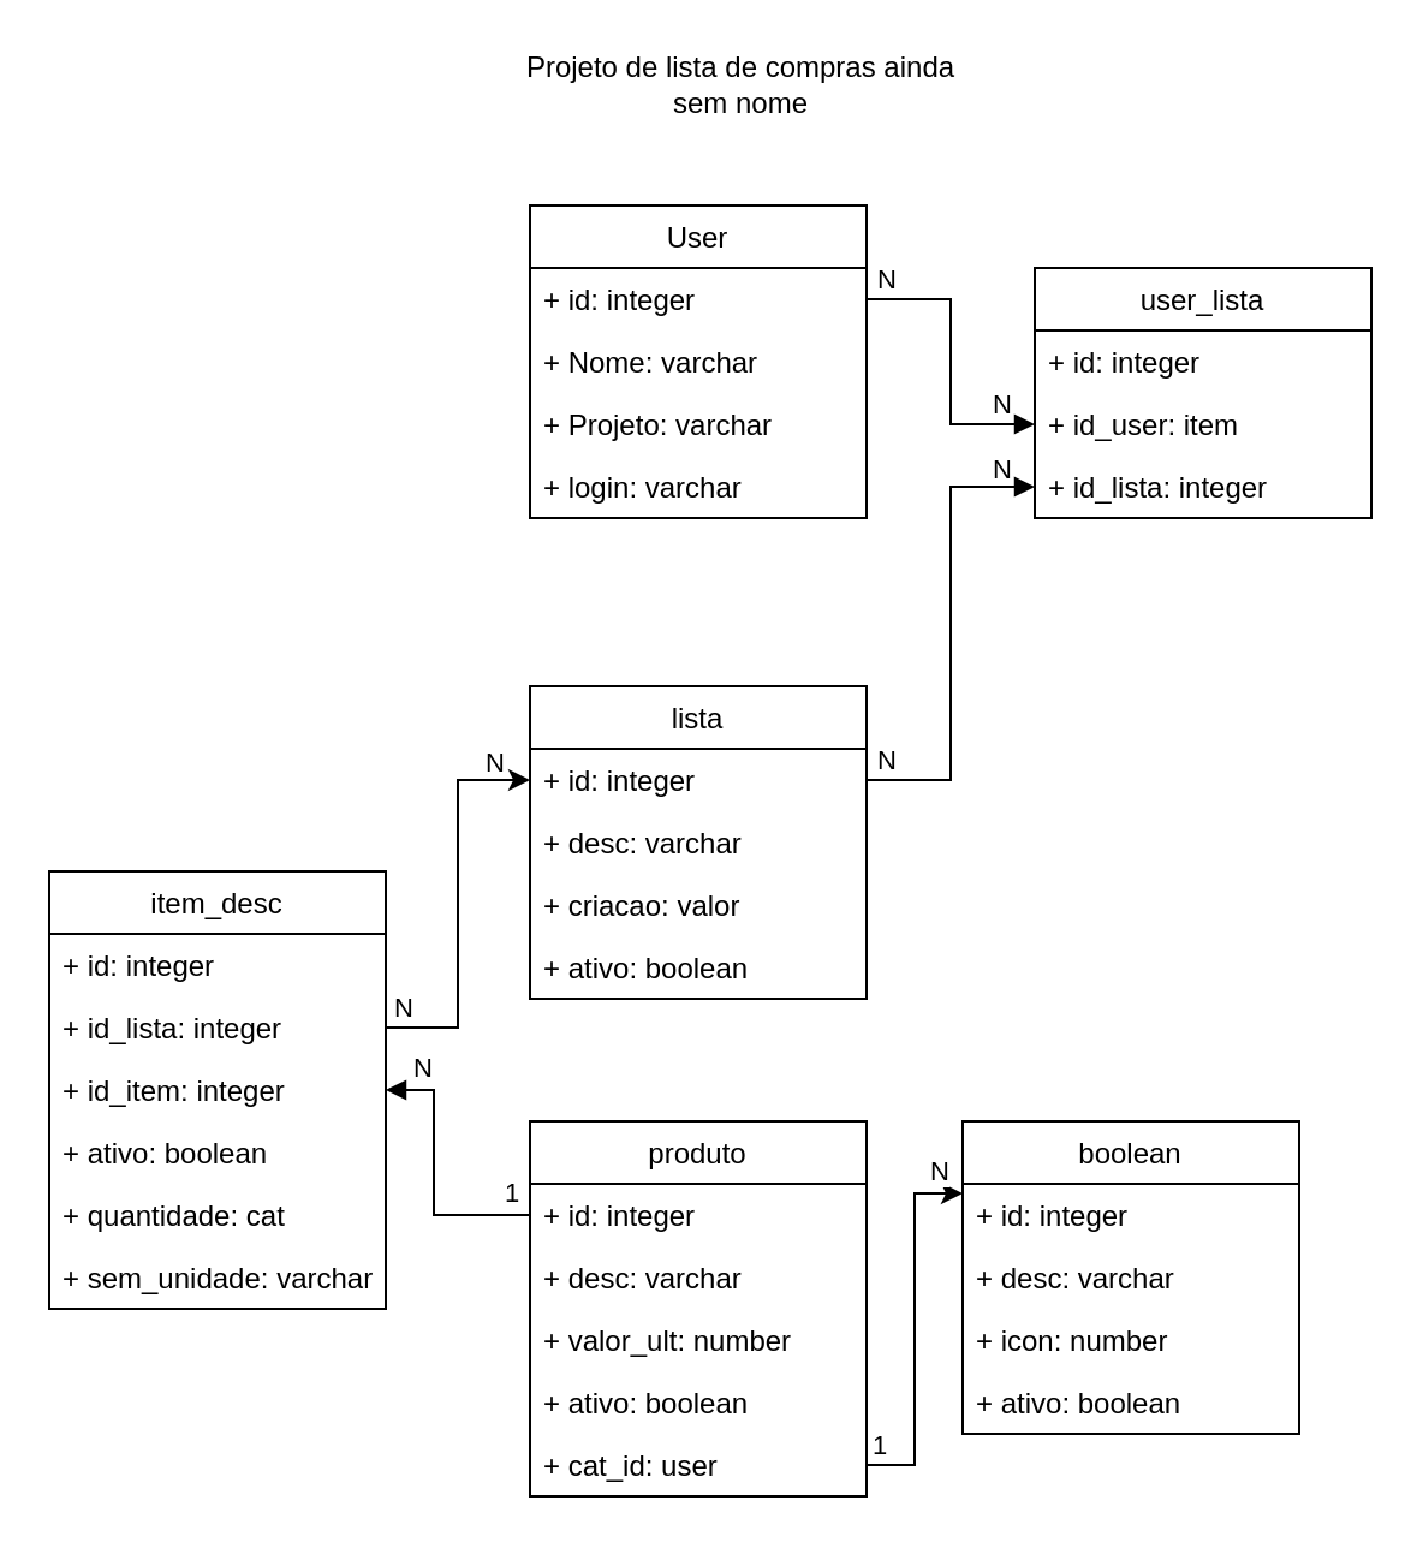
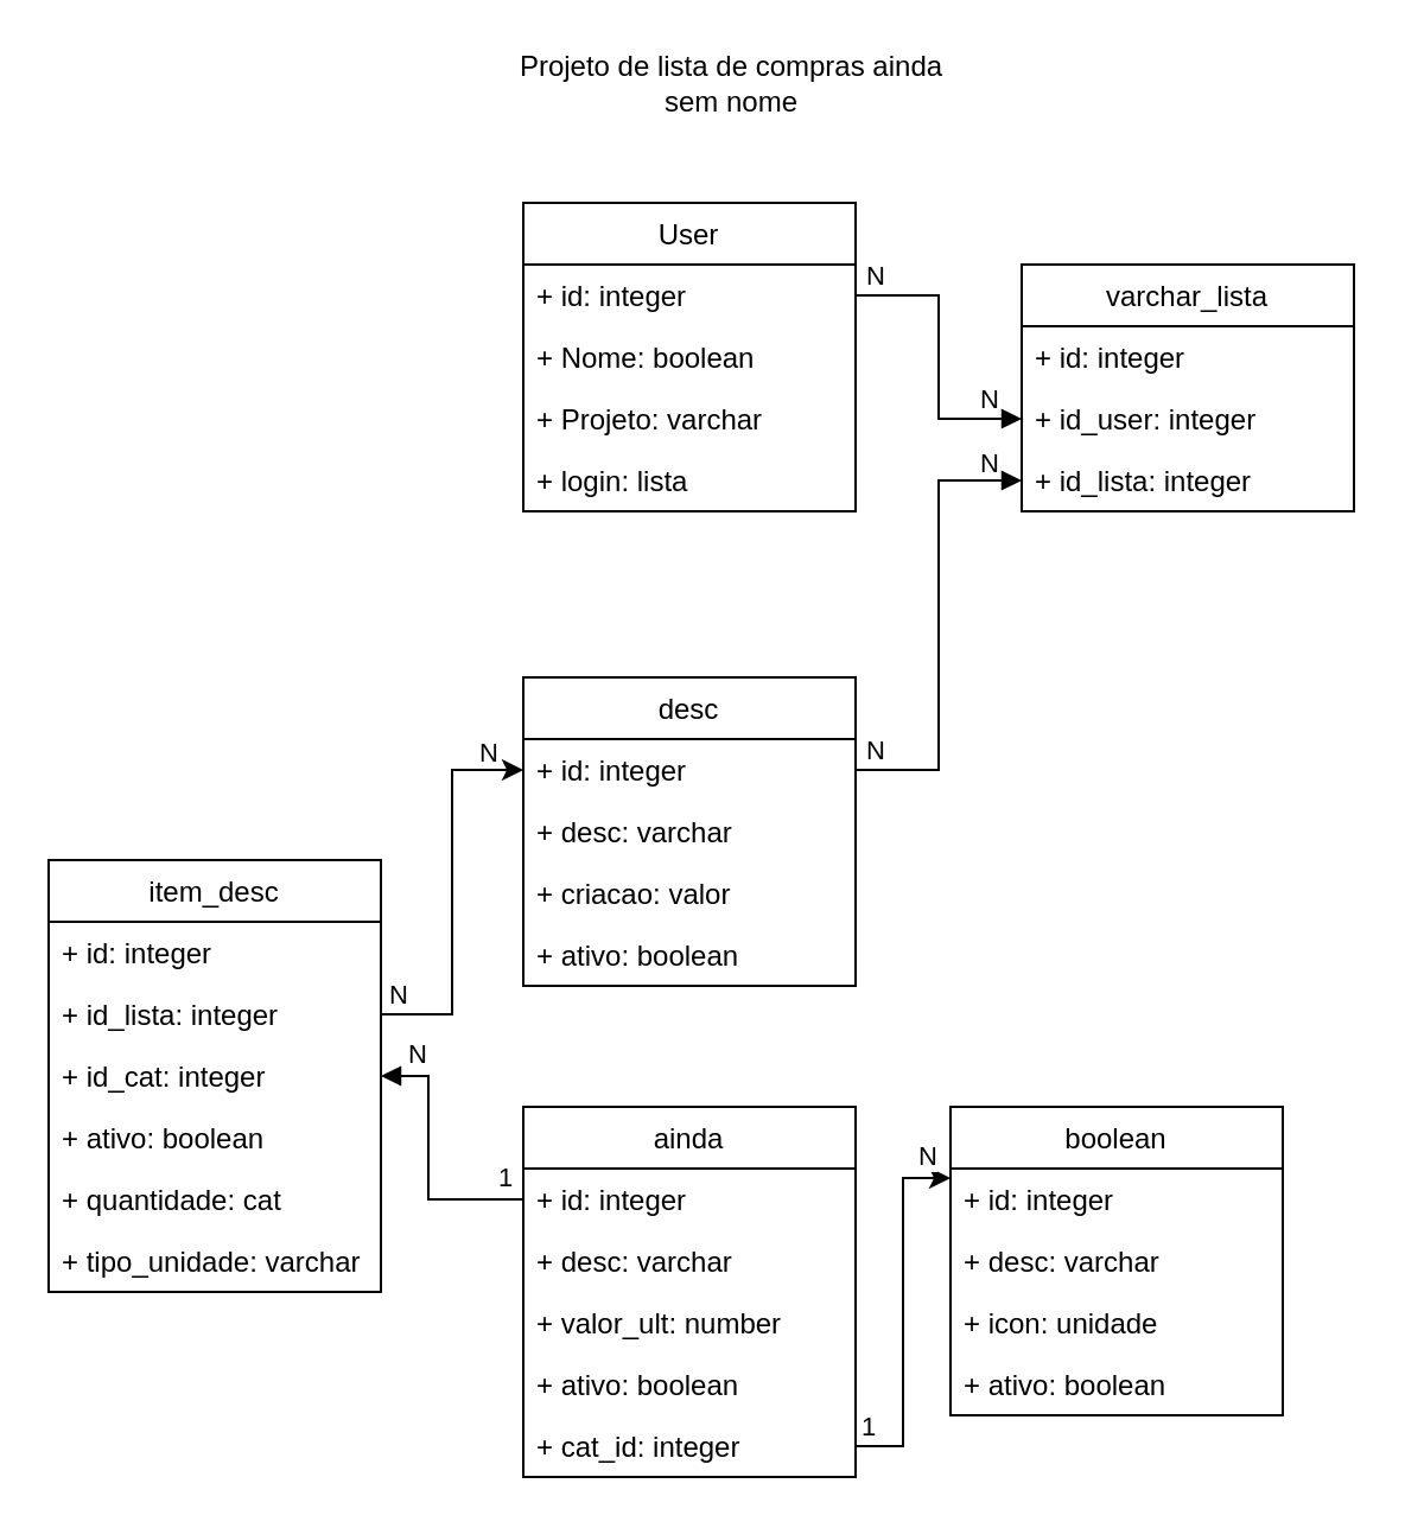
- <mxCell id="12" value="user_lista" style="swimlane;fontStyle=0;childLayout=stackLayout;horizontal=1;startSize=26;fillColor=none;horizontalStack=0;resizeParent=1;resizeParentMax=0;resizeLast=0;collapsible=1;marginBottom=0;" vertex="1" parent="1"><mxGeometry x="430" y="111" width="140" height="104" as="geometry" /></mxCell>
+ <mxCell id="12" value="varchar_lista" style="swimlane;fontStyle=0;childLayout=stackLayout;horizontal=1;startSize=26;fillColor=none;horizontalStack=0;resizeParent=1;resizeParentMax=0;resizeLast=0;collapsible=1;marginBottom=0;" vertex="1" parent="1"><mxGeometry x="430" y="111" width="140" height="104" as="geometry" /></mxCell>
- <mxCell id="4" value="+ Nome: varchar" style="text;strokeColor=none;fillColor=none;align=left;verticalAlign=top;spacingLeft=4;spacingRight=4;overflow=hidden;rotatable=0;points=[[0,0.5],[1,0.5]];portConstraint=eastwest;" vertex="1" parent="2"><mxGeometry y="52" width="140" height="26" as="geometry" /></mxCell>
+ <mxCell id="4" value="+ Nome: boolean" style="text;strokeColor=none;fillColor=none;align=left;verticalAlign=top;spacingLeft=4;spacingRight=4;overflow=hidden;rotatable=0;points=[[0,0.5],[1,0.5]];portConstraint=eastwest;" vertex="1" parent="2"><mxGeometry y="52" width="140" height="26" as="geometry" /></mxCell>
- <mxCell id="14" value="+ id_user: item" style="text;strokeColor=none;fillColor=none;align=left;verticalAlign=top;spacingLeft=4;spacingRight=4;overflow=hidden;rotatable=0;points=[[0,0.5],[1,0.5]];portConstraint=eastwest;" vertex="1" parent="12"><mxGeometry y="52" width="140" height="26" as="geometry" /></mxCell>
+ <mxCell id="14" value="+ id_user: integer" style="text;strokeColor=none;fillColor=none;align=left;verticalAlign=top;spacingLeft=4;spacingRight=4;overflow=hidden;rotatable=0;points=[[0,0.5],[1,0.5]];portConstraint=eastwest;" vertex="1" parent="12"><mxGeometry y="52" width="140" height="26" as="geometry" /></mxCell>
- <mxCell id="6" value="+ login: varchar" style="text;strokeColor=none;fillColor=none;align=left;verticalAlign=top;spacingLeft=4;spacingRight=4;overflow=hidden;rotatable=0;points=[[0,0.5],[1,0.5]];portConstraint=eastwest;" vertex="1" parent="2"><mxGeometry y="104" width="140" height="26" as="geometry" /></mxCell>
+ <mxCell id="6" value="+ login: lista" style="text;strokeColor=none;fillColor=none;align=left;verticalAlign=top;spacingLeft=4;spacingRight=4;overflow=hidden;rotatable=0;points=[[0,0.5],[1,0.5]];portConstraint=eastwest;" vertex="1" parent="2"><mxGeometry y="104" width="140" height="26" as="geometry" /></mxCell>
- <mxCell id="7" value="lista" style="swimlane;fontStyle=0;childLayout=stackLayout;horizontal=1;startSize=26;fillColor=none;horizontalStack=0;resizeParent=1;resizeParentMax=0;resizeLast=0;collapsible=1;marginBottom=0;" vertex="1" parent="1"><mxGeometry x="220" y="285" width="140" height="130" as="geometry" /></mxCell>
+ <mxCell id="7" value="desc" style="swimlane;fontStyle=0;childLayout=stackLayout;horizontal=1;startSize=26;fillColor=none;horizontalStack=0;resizeParent=1;resizeParentMax=0;resizeLast=0;collapsible=1;marginBottom=0;" vertex="1" parent="1"><mxGeometry x="220" y="285" width="140" height="130" as="geometry" /></mxCell>
- <mxCell id="34" value="+ id_item: integer" style="text;strokeColor=none;fillColor=none;align=left;verticalAlign=top;spacingLeft=4;spacingRight=4;overflow=hidden;rotatable=0;points=[[0,0.5],[1,0.5]];portConstraint=eastwest;" vertex="1" parent="31"><mxGeometry y="78" width="140" height="26" as="geometry" /></mxCell>
+ <mxCell id="34" value="+ id_cat: integer" style="text;strokeColor=none;fillColor=none;align=left;verticalAlign=top;spacingLeft=4;spacingRight=4;overflow=hidden;rotatable=0;points=[[0,0.5],[1,0.5]];portConstraint=eastwest;" vertex="1" parent="31"><mxGeometry y="78" width="140" height="26" as="geometry" /></mxCell>
- <mxCell id="22" value="produto" style="swimlane;fontStyle=0;childLayout=stackLayout;horizontal=1;startSize=26;fillColor=none;horizontalStack=0;resizeParent=1;resizeParentMax=0;resizeLast=0;collapsible=1;marginBottom=0;" vertex="1" parent="1"><mxGeometry x="220" y="466" width="140" height="156" as="geometry" /></mxCell>
+ <mxCell id="22" value="ainda" style="swimlane;fontStyle=0;childLayout=stackLayout;horizontal=1;startSize=26;fillColor=none;horizontalStack=0;resizeParent=1;resizeParentMax=0;resizeLast=0;collapsible=1;marginBottom=0;" vertex="1" parent="1"><mxGeometry x="220" y="466" width="140" height="156" as="geometry" /></mxCell>
- <mxCell id="37" value="+ sem_unidade: varchar" style="text;strokeColor=none;fillColor=none;align=left;verticalAlign=top;spacingLeft=4;spacingRight=4;overflow=hidden;rotatable=0;points=[[0,0.5],[1,0.5]];portConstraint=eastwest;" vertex="1" parent="31"><mxGeometry y="156" width="140" height="26" as="geometry" /></mxCell>
+ <mxCell id="37" value="+ tipo_unidade: varchar" style="text;strokeColor=none;fillColor=none;align=left;verticalAlign=top;spacingLeft=4;spacingRight=4;overflow=hidden;rotatable=0;points=[[0,0.5],[1,0.5]];portConstraint=eastwest;" vertex="1" parent="31"><mxGeometry y="156" width="140" height="26" as="geometry" /></mxCell>
- <mxCell id="44" value="+ icon: number" style="text;strokeColor=none;fillColor=none;align=left;verticalAlign=top;spacingLeft=4;spacingRight=4;overflow=hidden;rotatable=0;points=[[0,0.5],[1,0.5]];portConstraint=eastwest;" vertex="1" parent="41"><mxGeometry y="78" width="140" height="26" as="geometry" /></mxCell>
+ <mxCell id="44" value="+ icon: unidade" style="text;strokeColor=none;fillColor=none;align=left;verticalAlign=top;spacingLeft=4;spacingRight=4;overflow=hidden;rotatable=0;points=[[0,0.5],[1,0.5]];portConstraint=eastwest;" vertex="1" parent="41"><mxGeometry y="78" width="140" height="26" as="geometry" /></mxCell>
- <mxCell id="27" value="+ cat_id: user" style="text;strokeColor=none;fillColor=none;align=left;verticalAlign=top;spacingLeft=4;spacingRight=4;overflow=hidden;rotatable=0;points=[[0,0.5],[1,0.5]];portConstraint=eastwest;" vertex="1" parent="22"><mxGeometry y="130" width="140" height="26" as="geometry" /></mxCell>
+ <mxCell id="27" value="+ cat_id: integer" style="text;strokeColor=none;fillColor=none;align=left;verticalAlign=top;spacingLeft=4;spacingRight=4;overflow=hidden;rotatable=0;points=[[0,0.5],[1,0.5]];portConstraint=eastwest;" vertex="1" parent="22"><mxGeometry y="130" width="140" height="26" as="geometry" /></mxCell>
